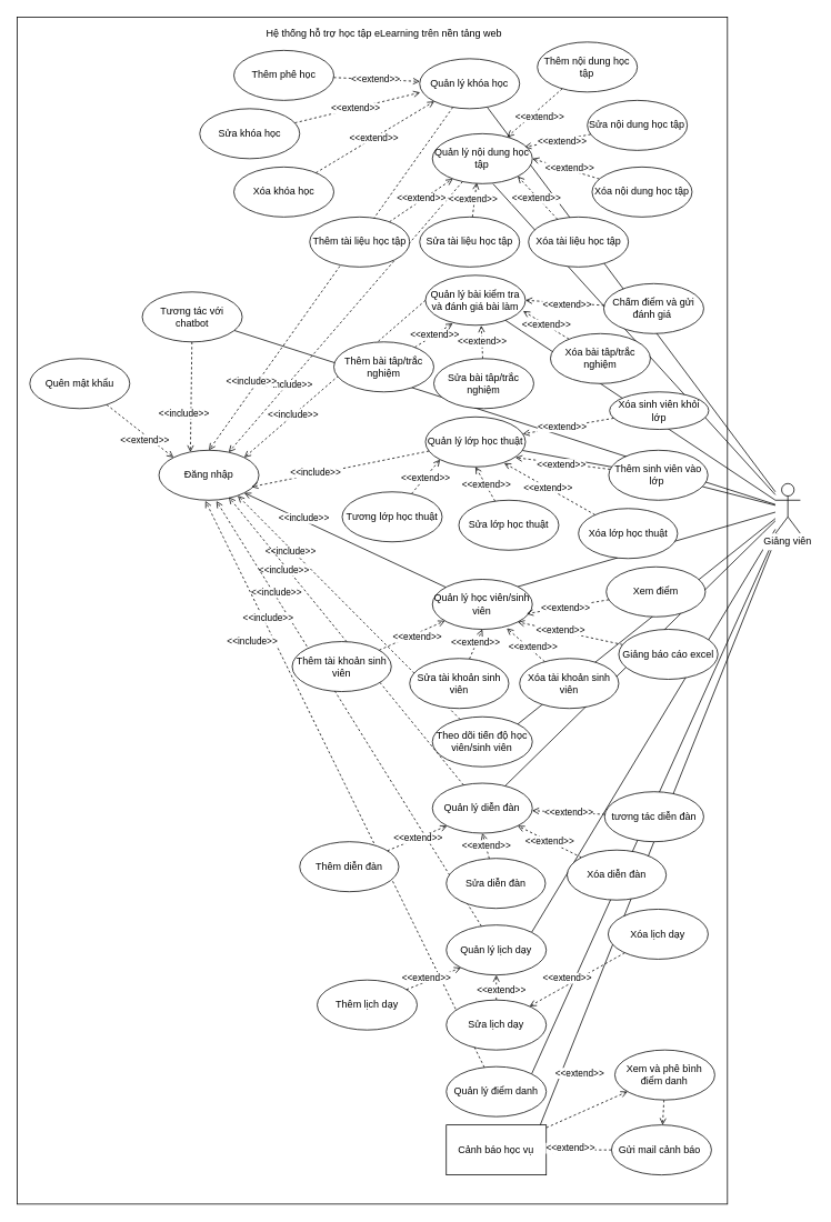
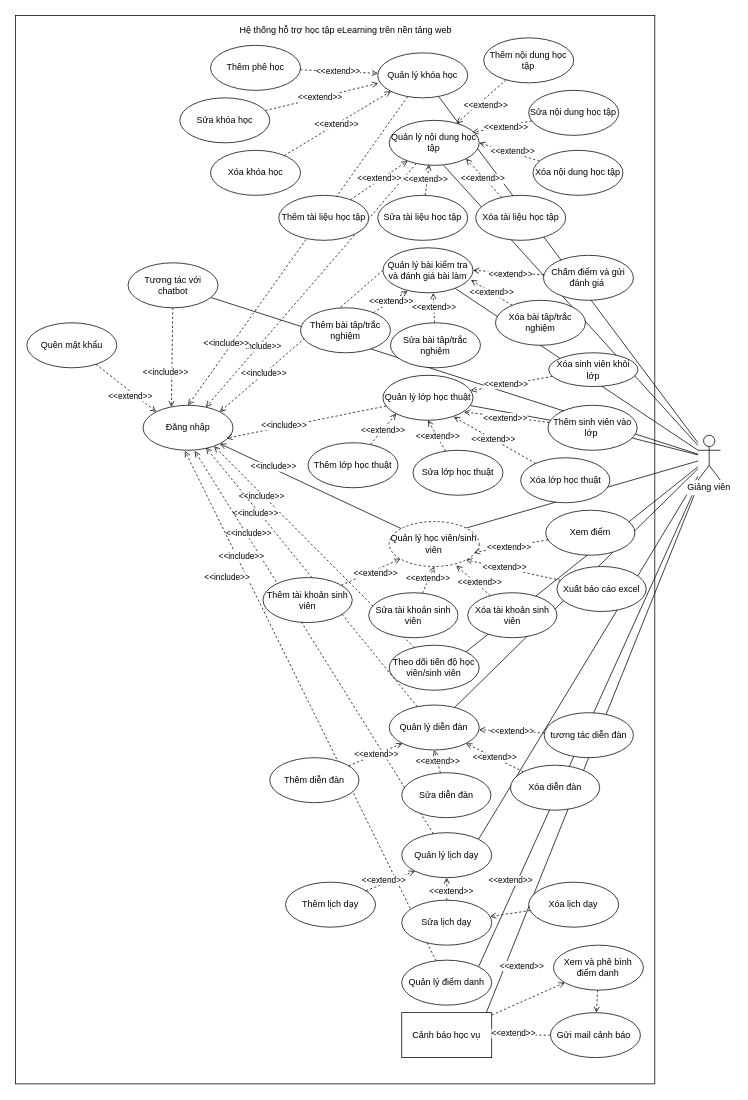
- <mxCell id="119" value="Tương lớp học thuật" style="ellipse;whiteSpace=wrap;html=1;" parent="1" vertex="1"><mxGeometry x="410" y="590" width="120" height="60" as="geometry" /></mxCell>
+ <mxCell id="119" value="Thêm lớp học thuật" style="ellipse;whiteSpace=wrap;html=1;" parent="1" vertex="1"><mxGeometry x="410" y="590" width="120" height="60" as="geometry" /></mxCell>
- <mxCell id="31" value="&lt;p style=&quot;white-space-collapse: preserve;&quot; dir=&quot;auto&quot;&gt;Quản lý học viên/sinh viên&lt;/p&gt;" style="ellipse;whiteSpace=wrap;html=1;align=center;" parent="1" vertex="1"><mxGeometry x="518.31" y="695" width="120" height="60" as="geometry" /></mxCell>
+ <mxCell id="31" value="&lt;p style=&quot;white-space-collapse: preserve;&quot; dir=&quot;auto&quot;&gt;Quản lý học viên/sinh viên&lt;/p&gt;" style="ellipse;whiteSpace=wrap;html=1;align=center;dashed=1;" parent="1" vertex="1"><mxGeometry x="518.31" y="695" width="120" height="60" as="geometry" /></mxCell>
- <mxCell id="72" value="Giảng báo cáo excel" style="ellipse;whiteSpace=wrap;html=1;" parent="1" vertex="1"><mxGeometry x="742" y="755" width="119" height="60" as="geometry" /></mxCell>
+ <mxCell id="72" value="Xuất báo cáo excel" style="ellipse;whiteSpace=wrap;html=1;" parent="1" vertex="1"><mxGeometry x="742" y="755" width="119" height="60" as="geometry" /></mxCell>
- <mxCell id="71" value="Xóa lịch dạy" style="ellipse;whiteSpace=wrap;html=1;" parent="1" vertex="1"><mxGeometry x="729.31" y="1091" width="120" height="60" as="geometry" /></mxCell>
+ <mxCell id="71" value="Xóa lịch dạy" style="ellipse;whiteSpace=wrap;html=1;" parent="1" vertex="1"><mxGeometry x="704.31" y="1176" width="120" height="60" as="geometry" /></mxCell>
